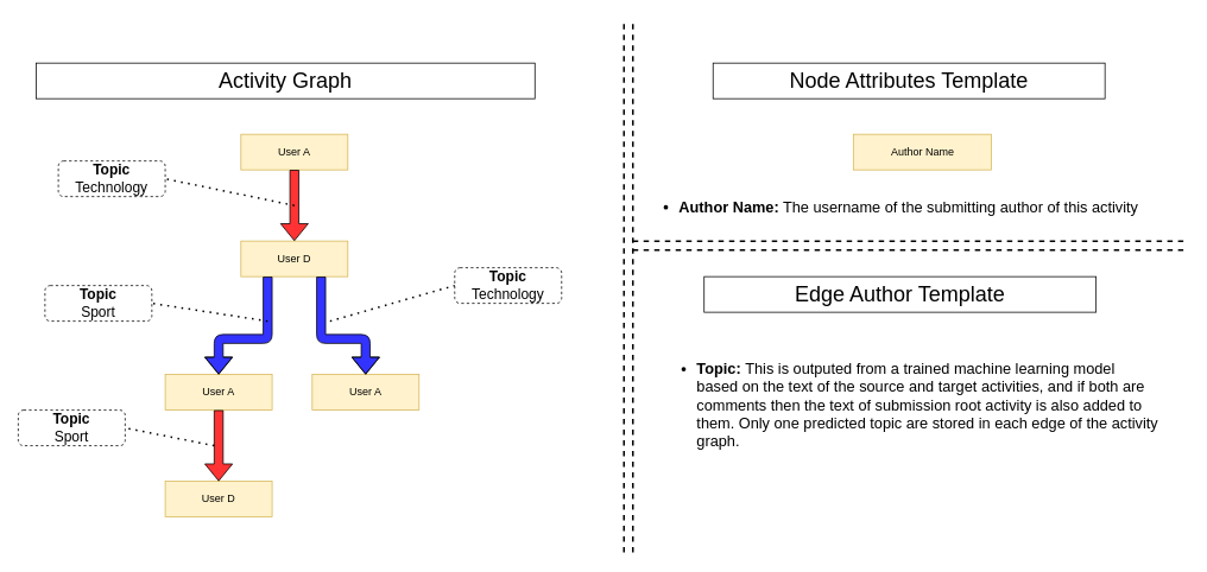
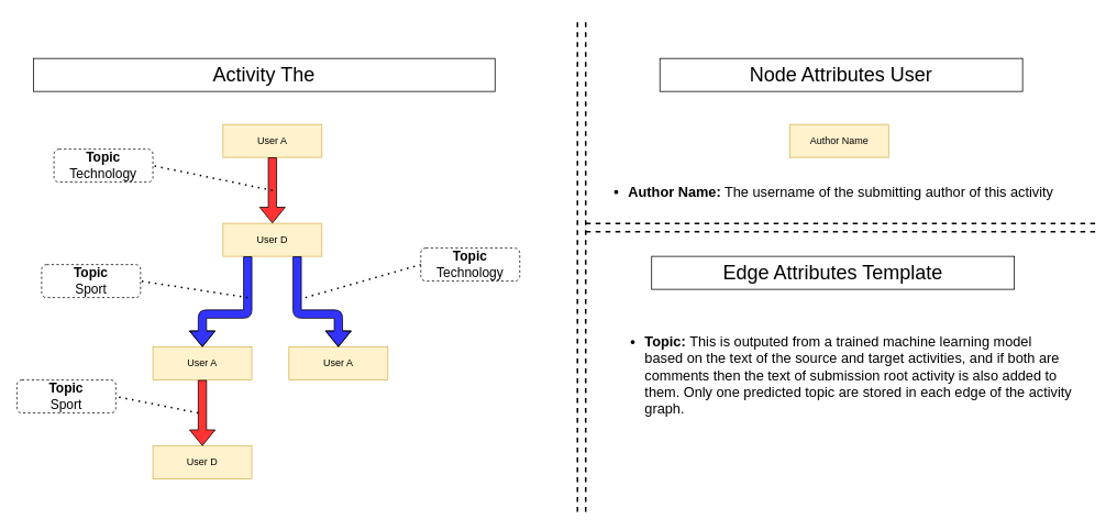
- <mxCell id="15" value="&lt;font style=&quot;font-size: 24px&quot;&gt;Activity Graph&lt;/font&gt;" style="text;html=1;fillColor=none;align=center;verticalAlign=middle;whiteSpace=wrap;rounded=0;strokeColor=#000000;" parent="1" vertex="1"><mxGeometry x="40" y="70" width="560" height="40" as="geometry" /></mxCell>
+ <mxCell id="15" value="&lt;font style=&quot;font-size: 24px&quot;&gt;Activity The&lt;/font&gt;" style="text;html=1;fillColor=none;align=center;verticalAlign=middle;whiteSpace=wrap;rounded=0;strokeColor=#000000;" parent="1" vertex="1"><mxGeometry x="40" y="70" width="560" height="40" as="geometry" /></mxCell>
- <mxCell id="14" value="&lt;font style=&quot;font-size: 24px&quot;&gt;Node Attributes Template&lt;/font&gt;" style="text;html=1;fillColor=none;align=center;verticalAlign=middle;whiteSpace=wrap;rounded=0;strokeColor=#000000;" parent="1" vertex="1"><mxGeometry x="800" y="70" width="440" height="40" as="geometry" /></mxCell>
+ <mxCell id="14" value="&lt;font style=&quot;font-size: 24px&quot;&gt;Node Attributes User&lt;/font&gt;" style="text;html=1;fillColor=none;align=center;verticalAlign=middle;whiteSpace=wrap;rounded=0;strokeColor=#000000;" parent="1" vertex="1"><mxGeometry x="800" y="70" width="440" height="40" as="geometry" /></mxCell>
- <mxCell id="2" value="Author Name" style="rounded=0;whiteSpace=wrap;html=1;fillColor=#fff2cc;strokeColor=#d6b656;" parent="1" vertex="1"><mxGeometry x="957.5" y="150" width="155" height="40" as="geometry" /></mxCell>
+ <mxCell id="2" value="Author Name" style="rounded=0;whiteSpace=wrap;html=1;fillColor=#fff2cc;strokeColor=#d6b656;" parent="1" vertex="1"><mxGeometry x="957.5" y="150" width="120" height="40" as="geometry" /></mxCell>
- <mxCell id="16" value="&lt;font style=&quot;font-size: 24px&quot;&gt;Edge Author Template&lt;/font&gt;" style="text;html=1;fillColor=none;align=center;verticalAlign=middle;whiteSpace=wrap;rounded=0;strokeColor=#000000;" parent="1" vertex="1"><mxGeometry x="790" y="310" width="440" height="40" as="geometry" /></mxCell>
+ <mxCell id="16" value="&lt;font style=&quot;font-size: 24px&quot;&gt;Edge Attributes Template&lt;/font&gt;" style="text;html=1;fillColor=none;align=center;verticalAlign=middle;whiteSpace=wrap;rounded=0;strokeColor=#000000;" parent="1" vertex="1"><mxGeometry x="790" y="310" width="440" height="40" as="geometry" /></mxCell>
